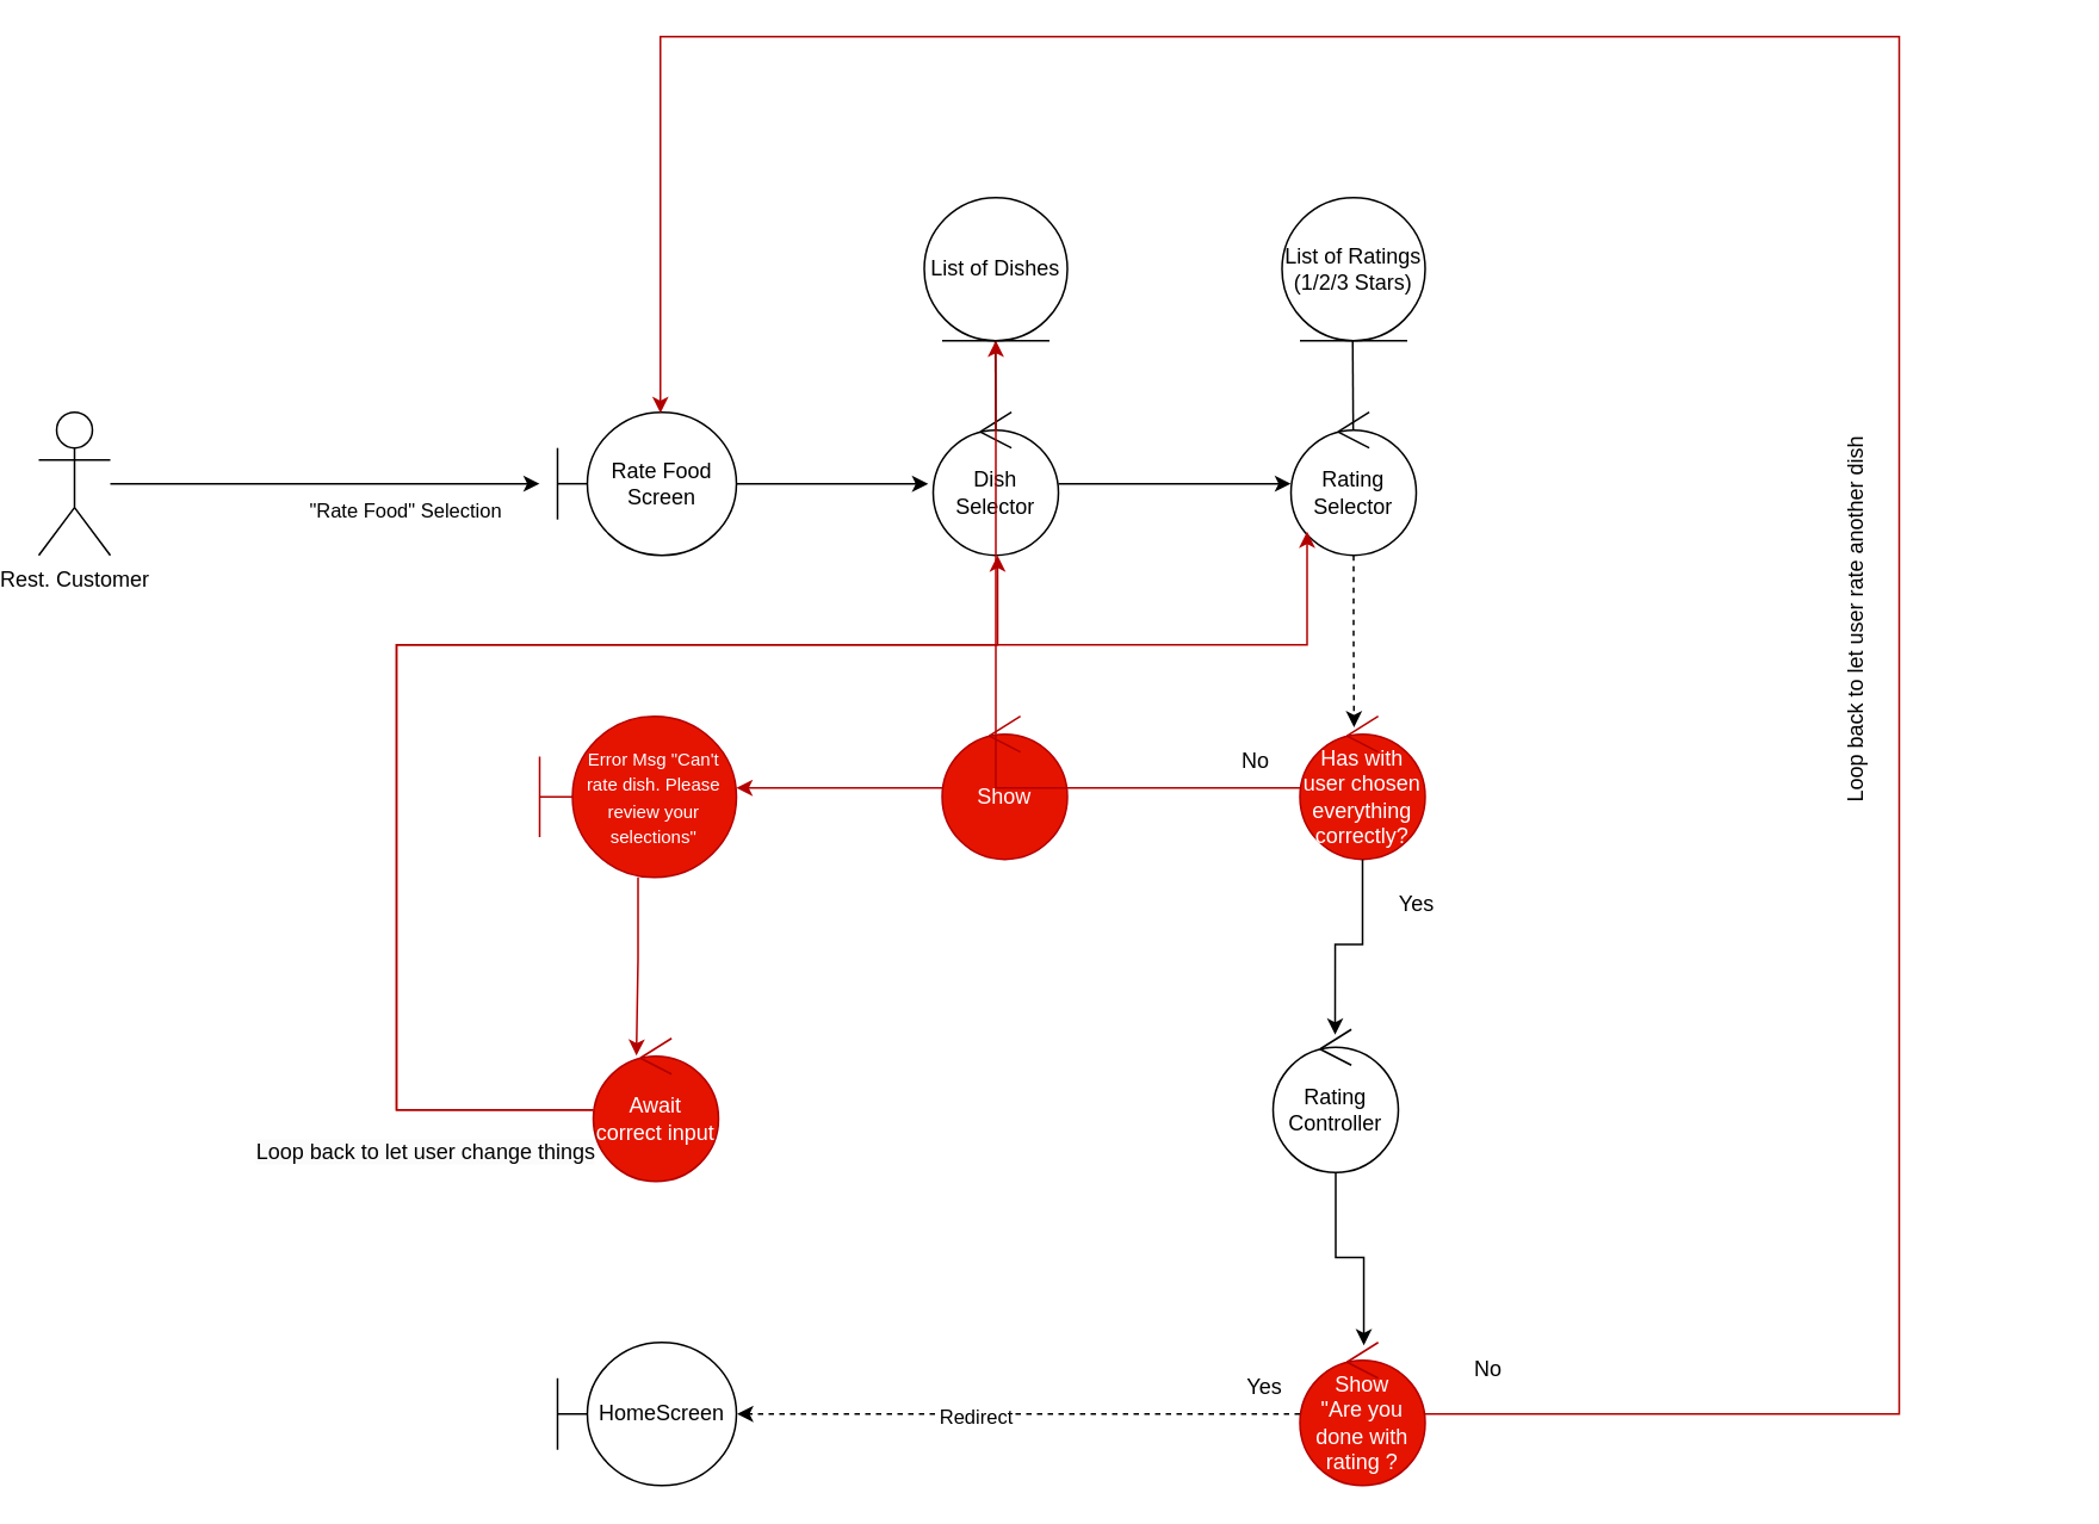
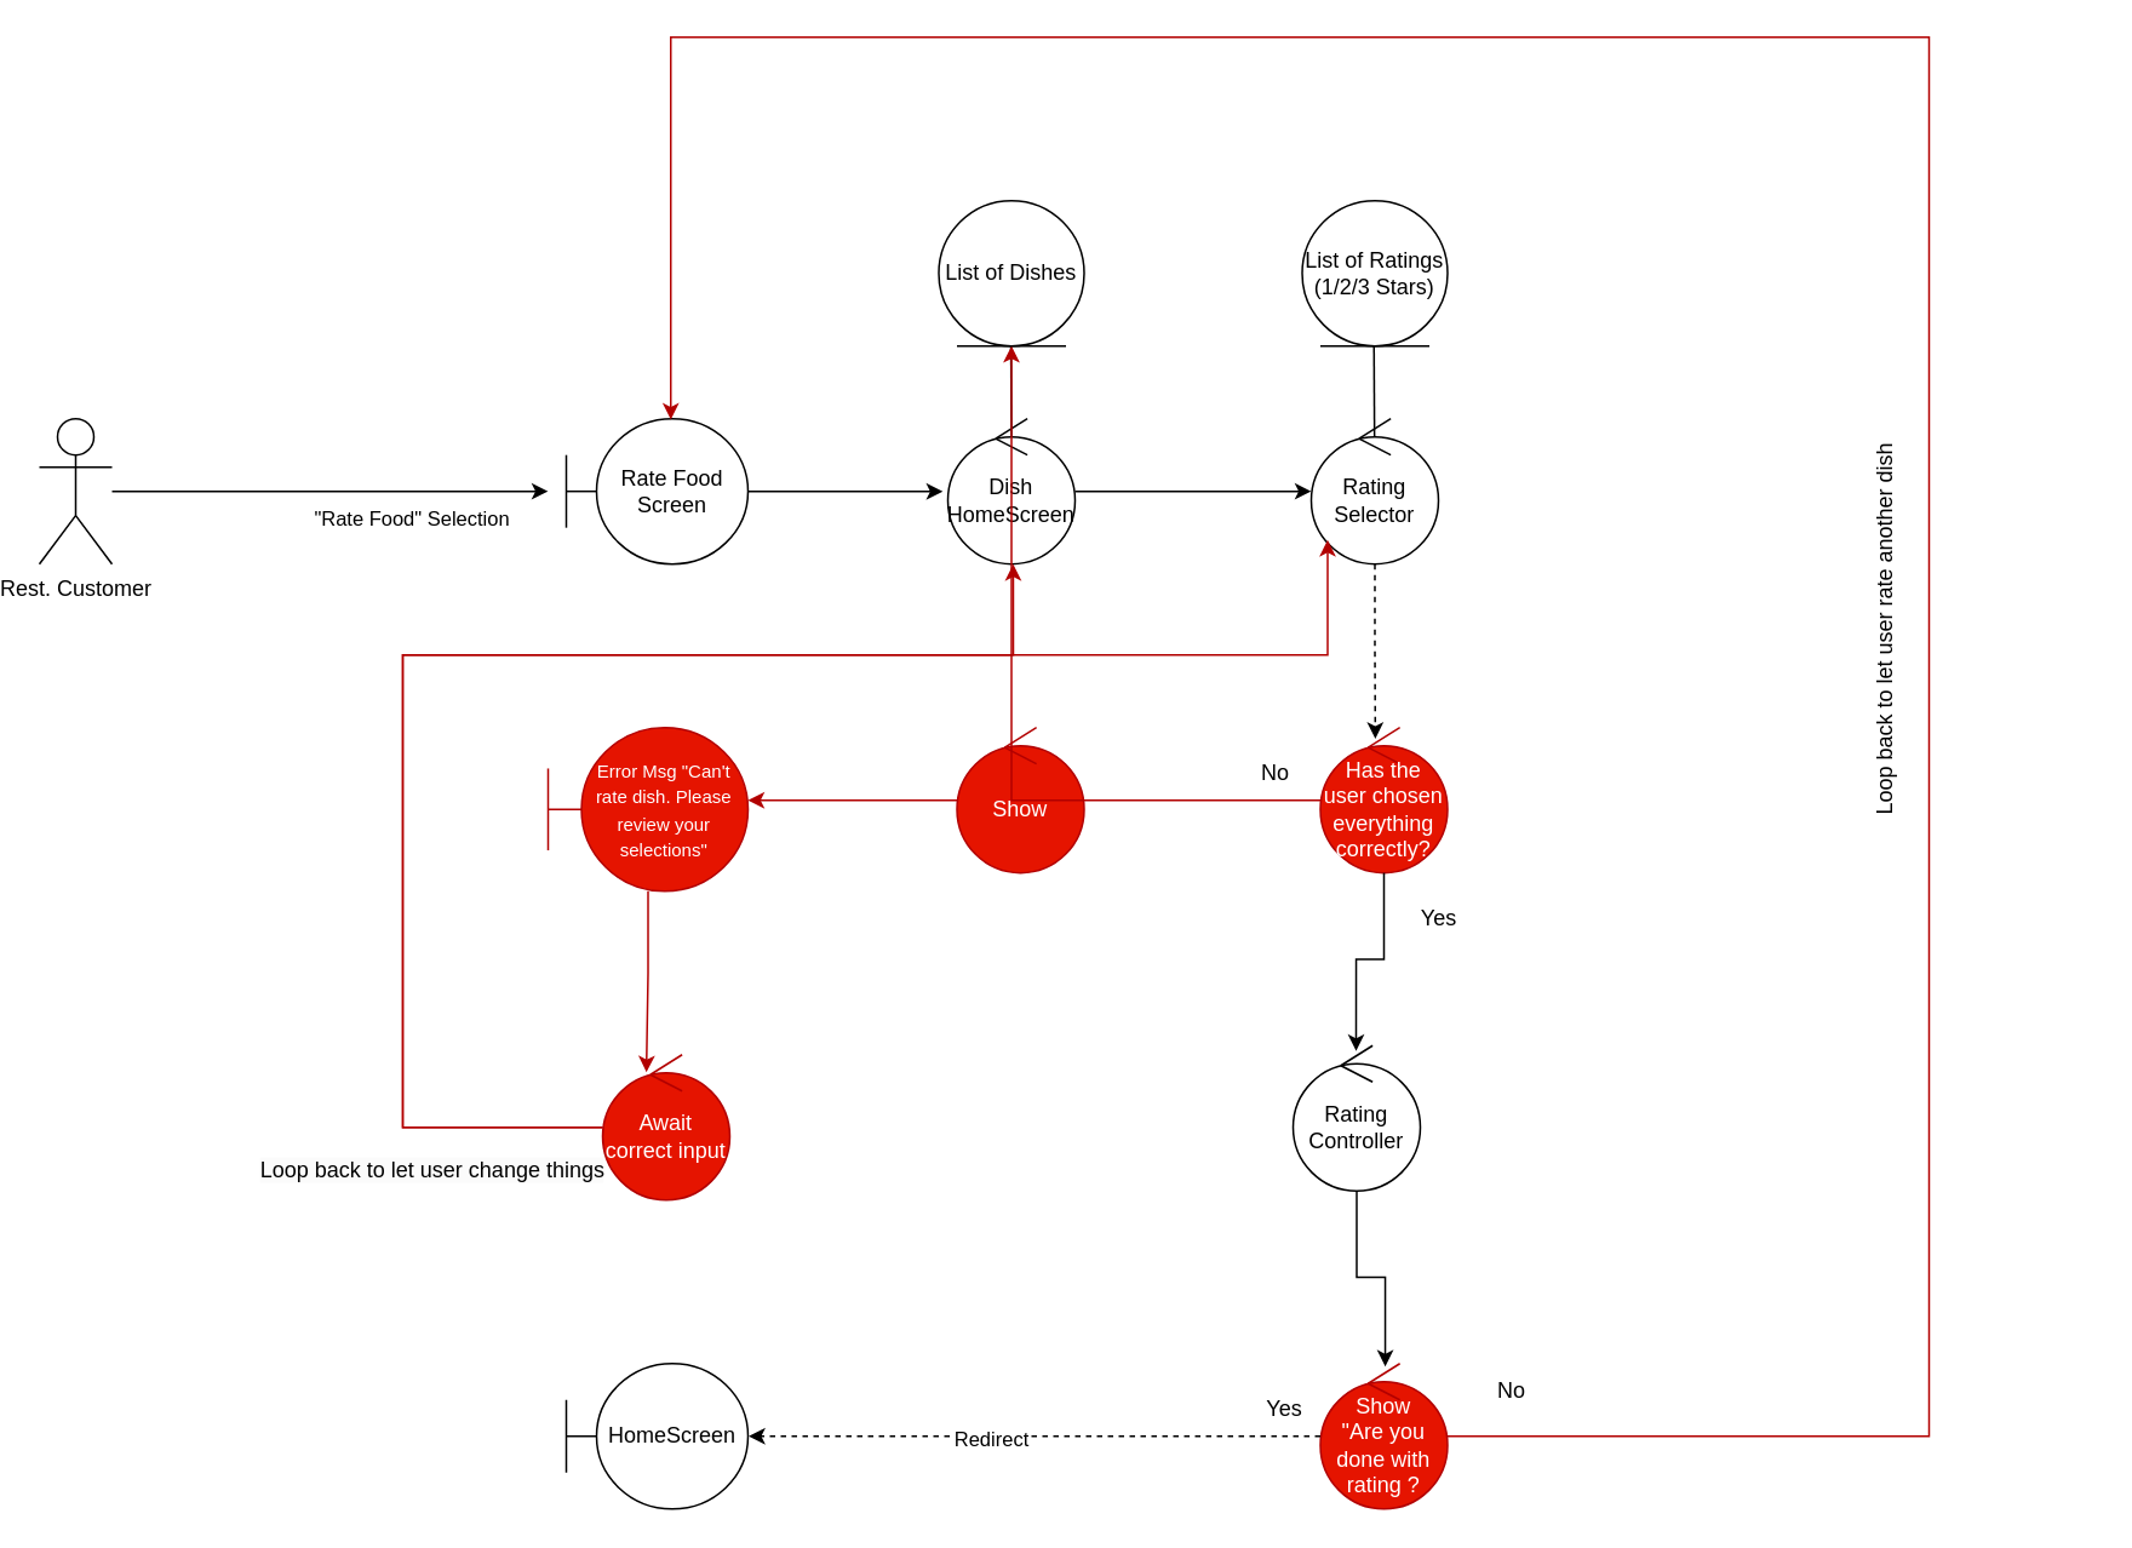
- <mxCell id="5" value="Dish Selector" style="ellipse;shape=umlControl;whiteSpace=wrap;html=1;" parent="1" vertex="1"><mxGeometry x="520" y="229.95" width="70" height="80" as="geometry" /></mxCell>
+ <mxCell id="5" value="Dish HomeScreen" style="ellipse;shape=umlControl;whiteSpace=wrap;html=1;" parent="1" vertex="1"><mxGeometry x="520" y="229.95" width="70" height="80" as="geometry" /></mxCell>
- <mxCell id="13" value="Has with user chosen everything correctly?" style="ellipse;shape=umlControl;whiteSpace=wrap;html=1;fillColor=#e51400;fontColor=#ffffff;strokeColor=#B20000;" parent="1" vertex="1"><mxGeometry x="725" y="399.95" width="70" height="80" as="geometry" /></mxCell>
+ <mxCell id="13" value="Has the user chosen everything correctly?" style="ellipse;shape=umlControl;whiteSpace=wrap;html=1;fillColor=#e51400;fontColor=#ffffff;strokeColor=#B20000;" parent="1" vertex="1"><mxGeometry x="725" y="399.95" width="70" height="80" as="geometry" /></mxCell>
